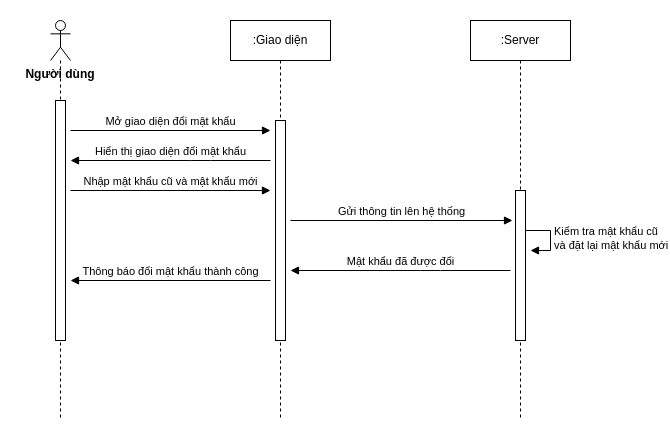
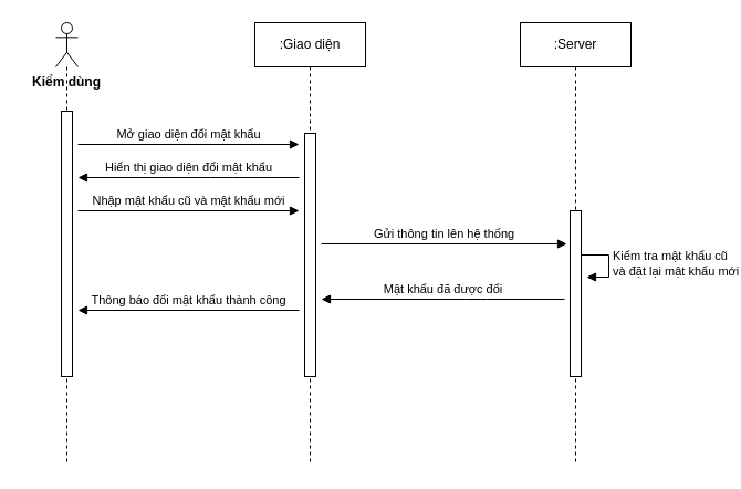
- <mxCell id="10" value="Người dùng" style="text;align=center;fontStyle=1;verticalAlign=middle;spacingLeft=3;spacingRight=3;strokeColor=none;rotatable=0;points=[[0,0.5],[1,0.5]];portConstraint=eastwest;" vertex="1" parent="1"><mxGeometry x="20" y="60" width="80" height="26" as="geometry" /></mxCell>
+ <mxCell id="10" value="Kiểm dùng" style="text;align=center;fontStyle=1;verticalAlign=middle;spacingLeft=3;spacingRight=3;strokeColor=none;rotatable=0;points=[[0,0.5],[1,0.5]];portConstraint=eastwest;" vertex="1" parent="1"><mxGeometry x="20" y="60" width="80" height="26" as="geometry" /></mxCell>
